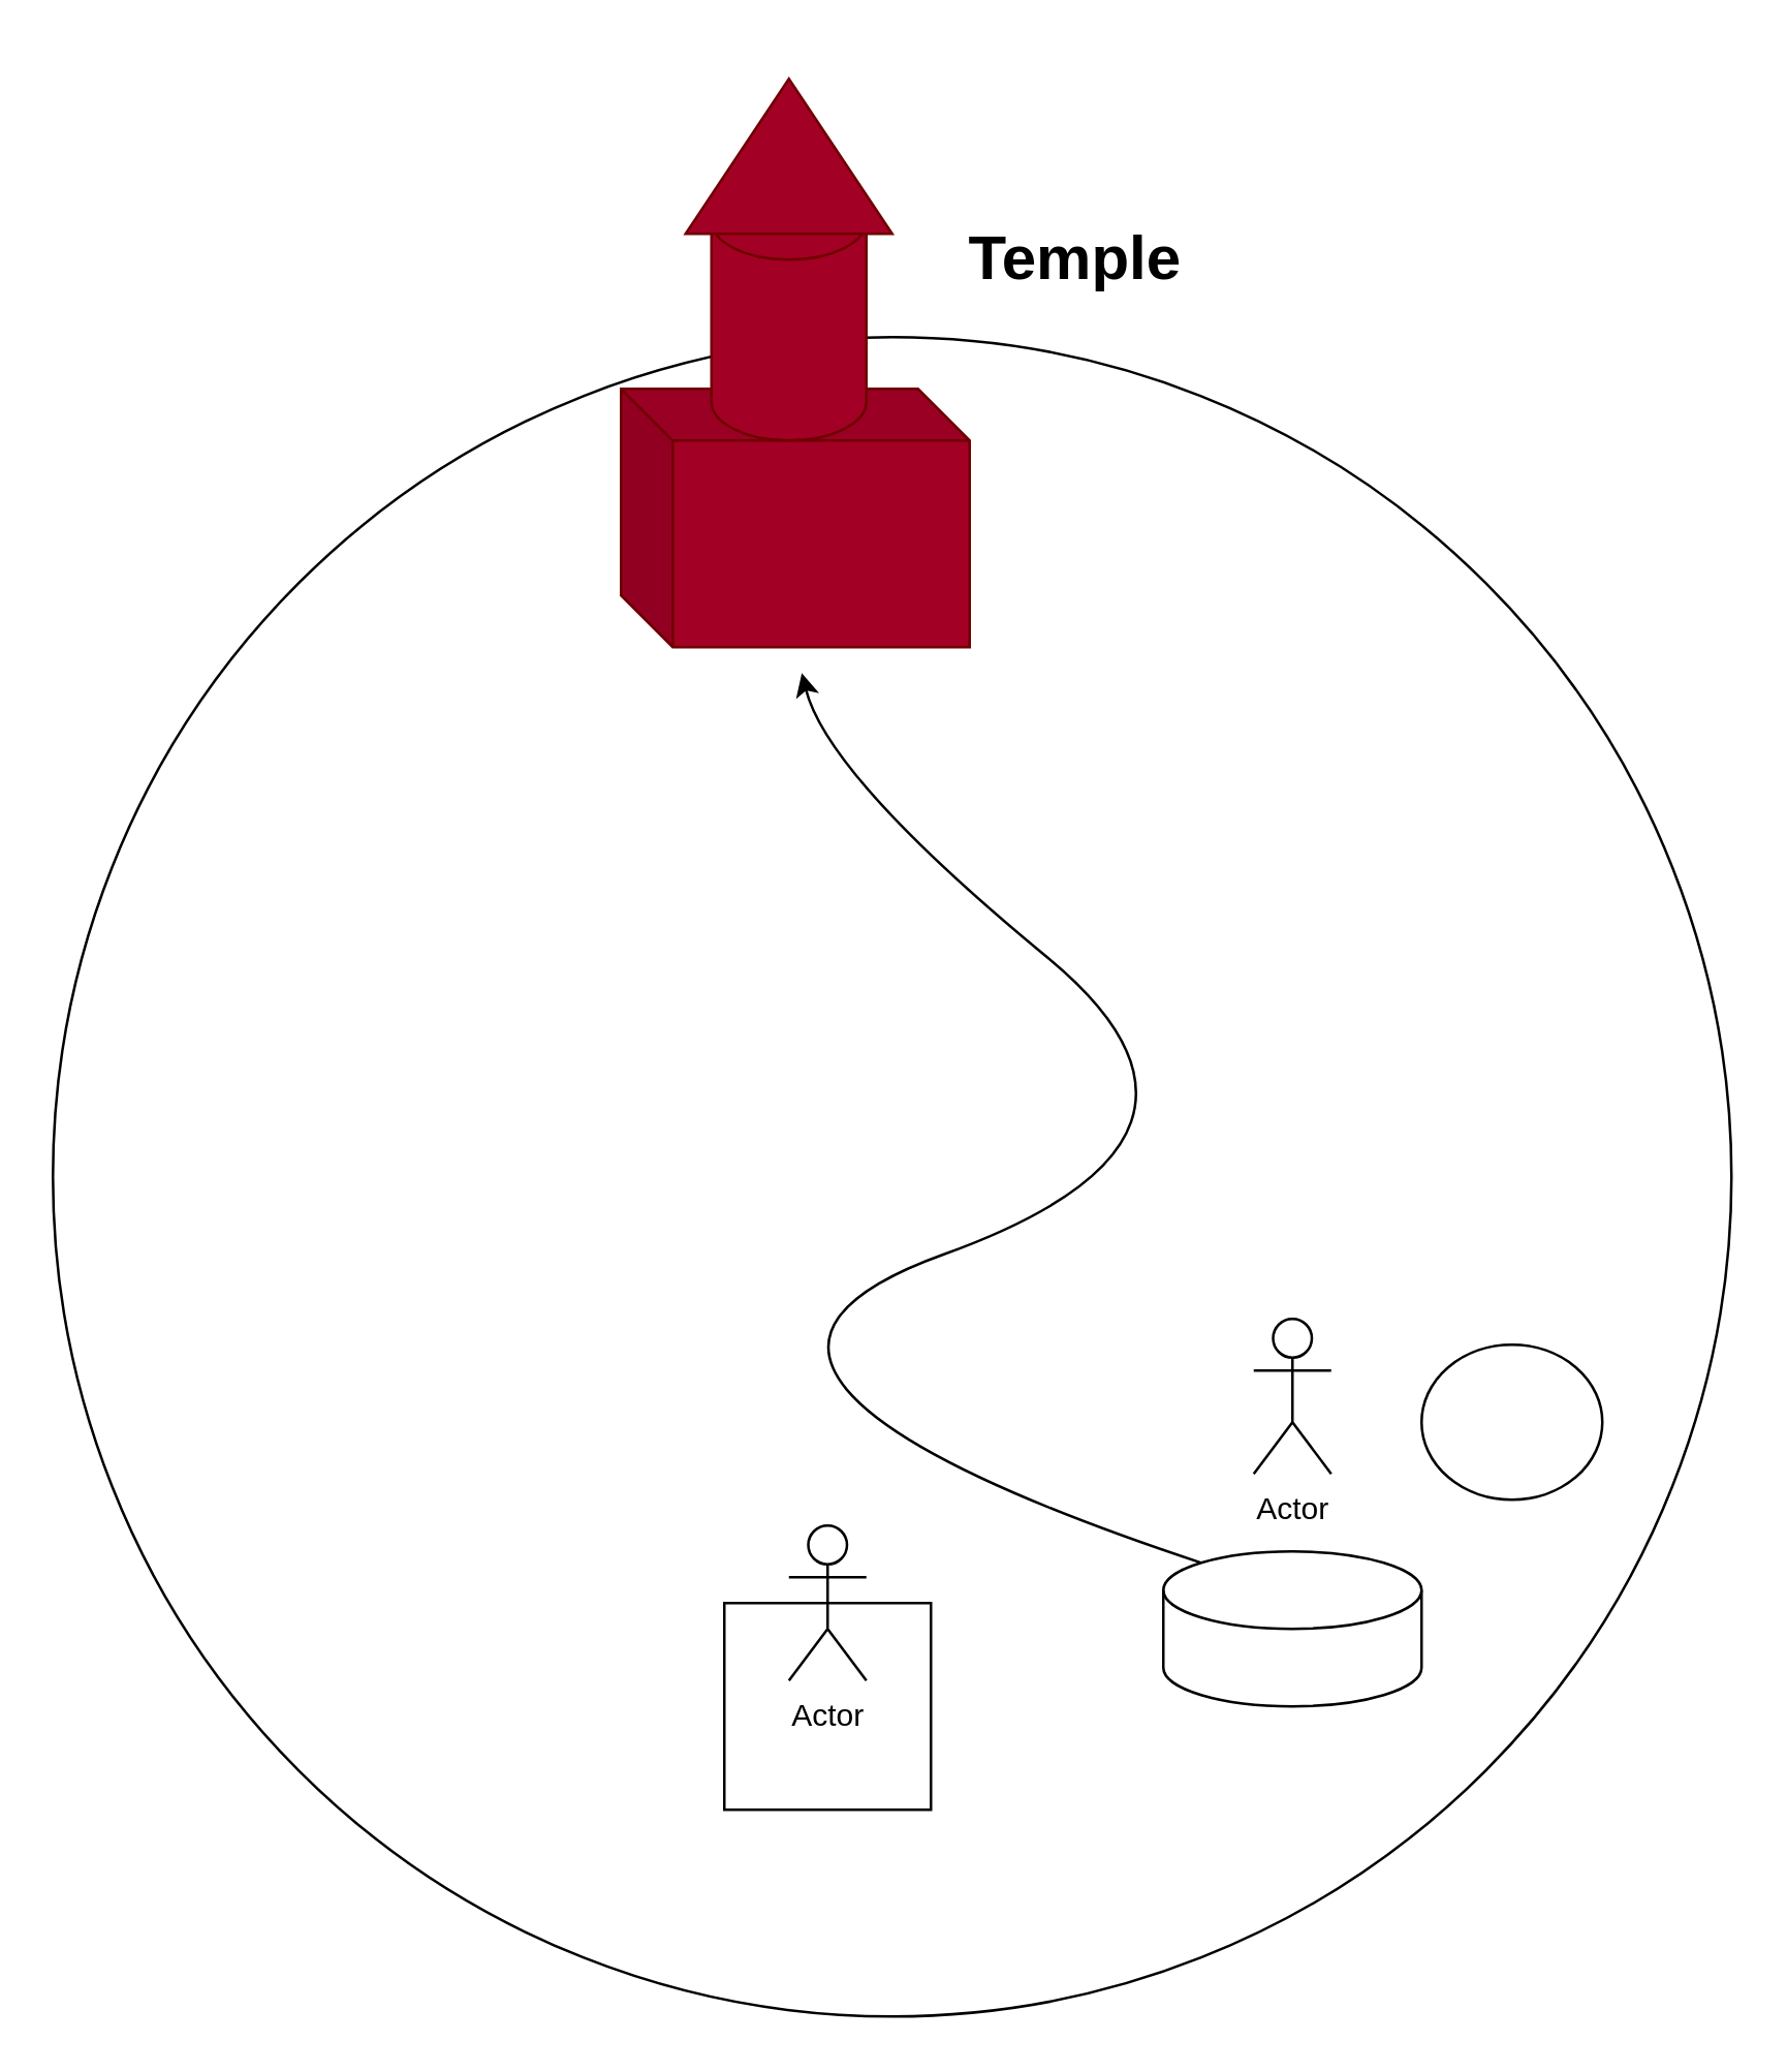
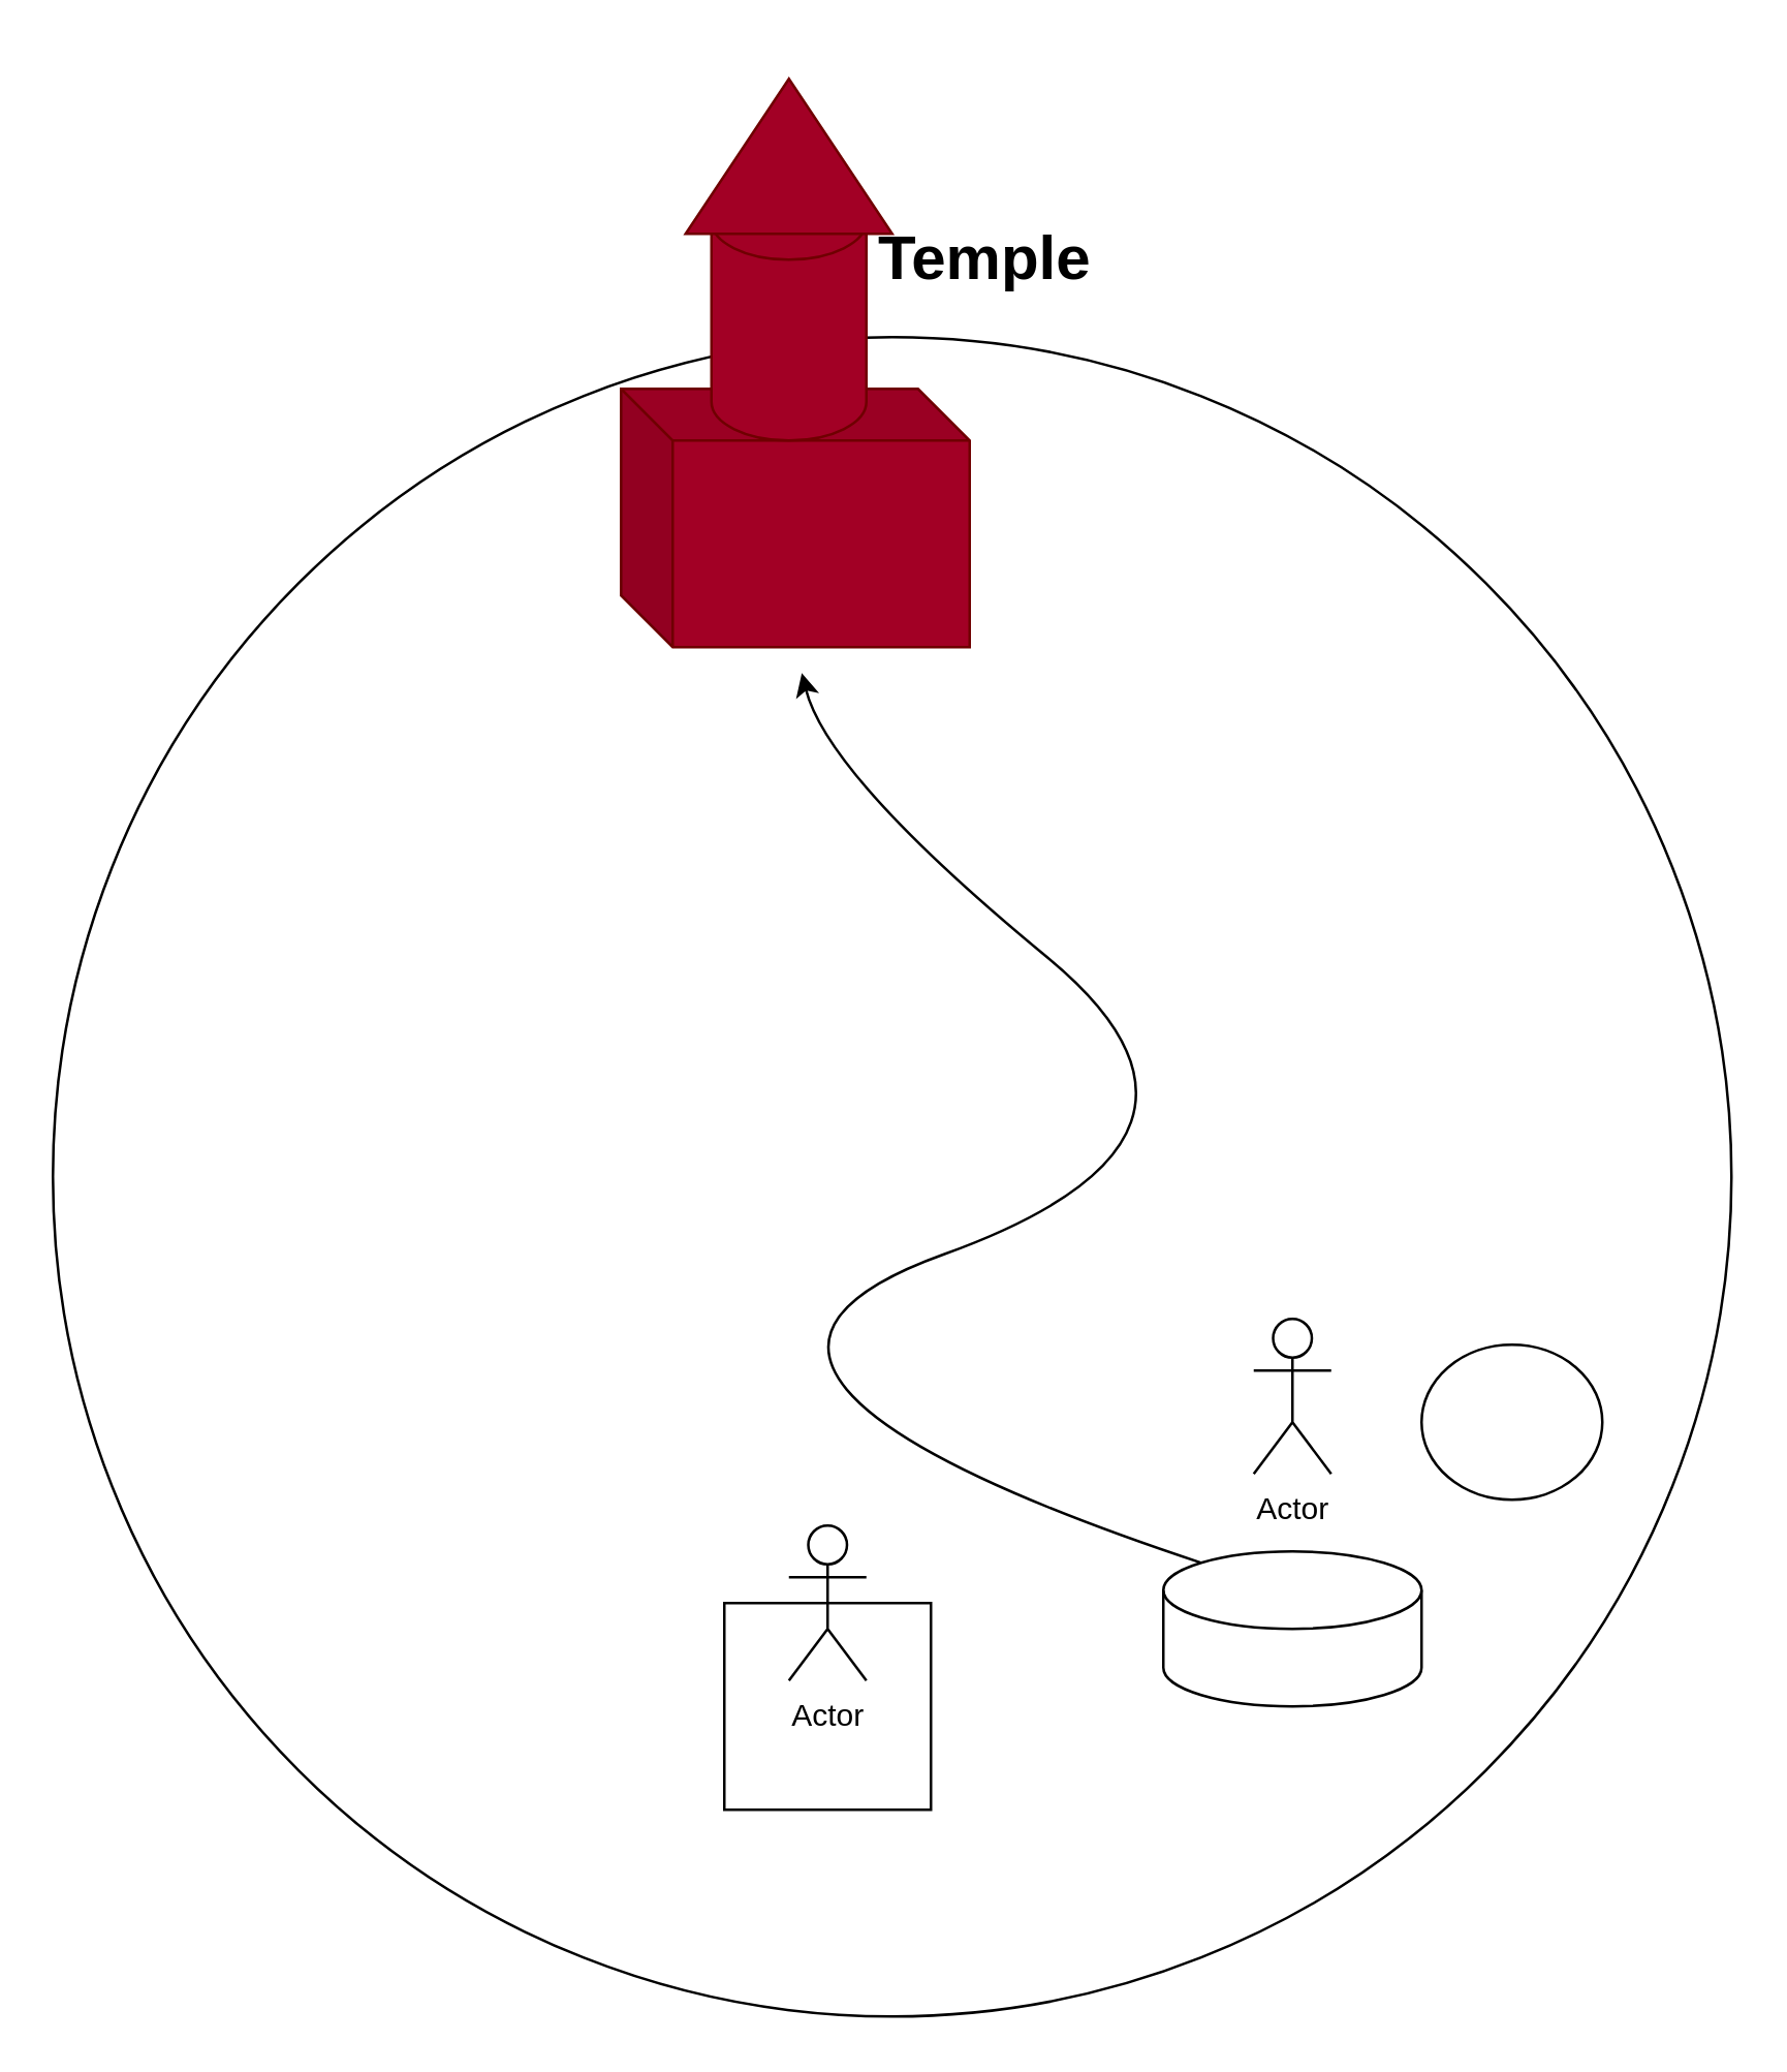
- <mxCell id="12" value="&lt;h1&gt;Temple&lt;/h1&gt;" style="text;html=1;strokeColor=none;fillColor=none;spacing=5;spacingTop=-20;whiteSpace=wrap;overflow=hidden;rounded=0;labelBackgroundColor=none;" vertex="1" parent="1"><mxGeometry x="370" y="80" width="90" height="40" as="geometry" /></mxCell>
+ <mxCell id="12" value="&lt;h1&gt;Temple&lt;/h1&gt;" style="text;html=1;strokeColor=none;fillColor=none;spacing=5;spacingTop=-20;whiteSpace=wrap;overflow=hidden;rounded=0;labelBackgroundColor=none;" vertex="1" parent="1"><mxGeometry x="335" y="80" width="90" height="40" as="geometry" /></mxCell>
